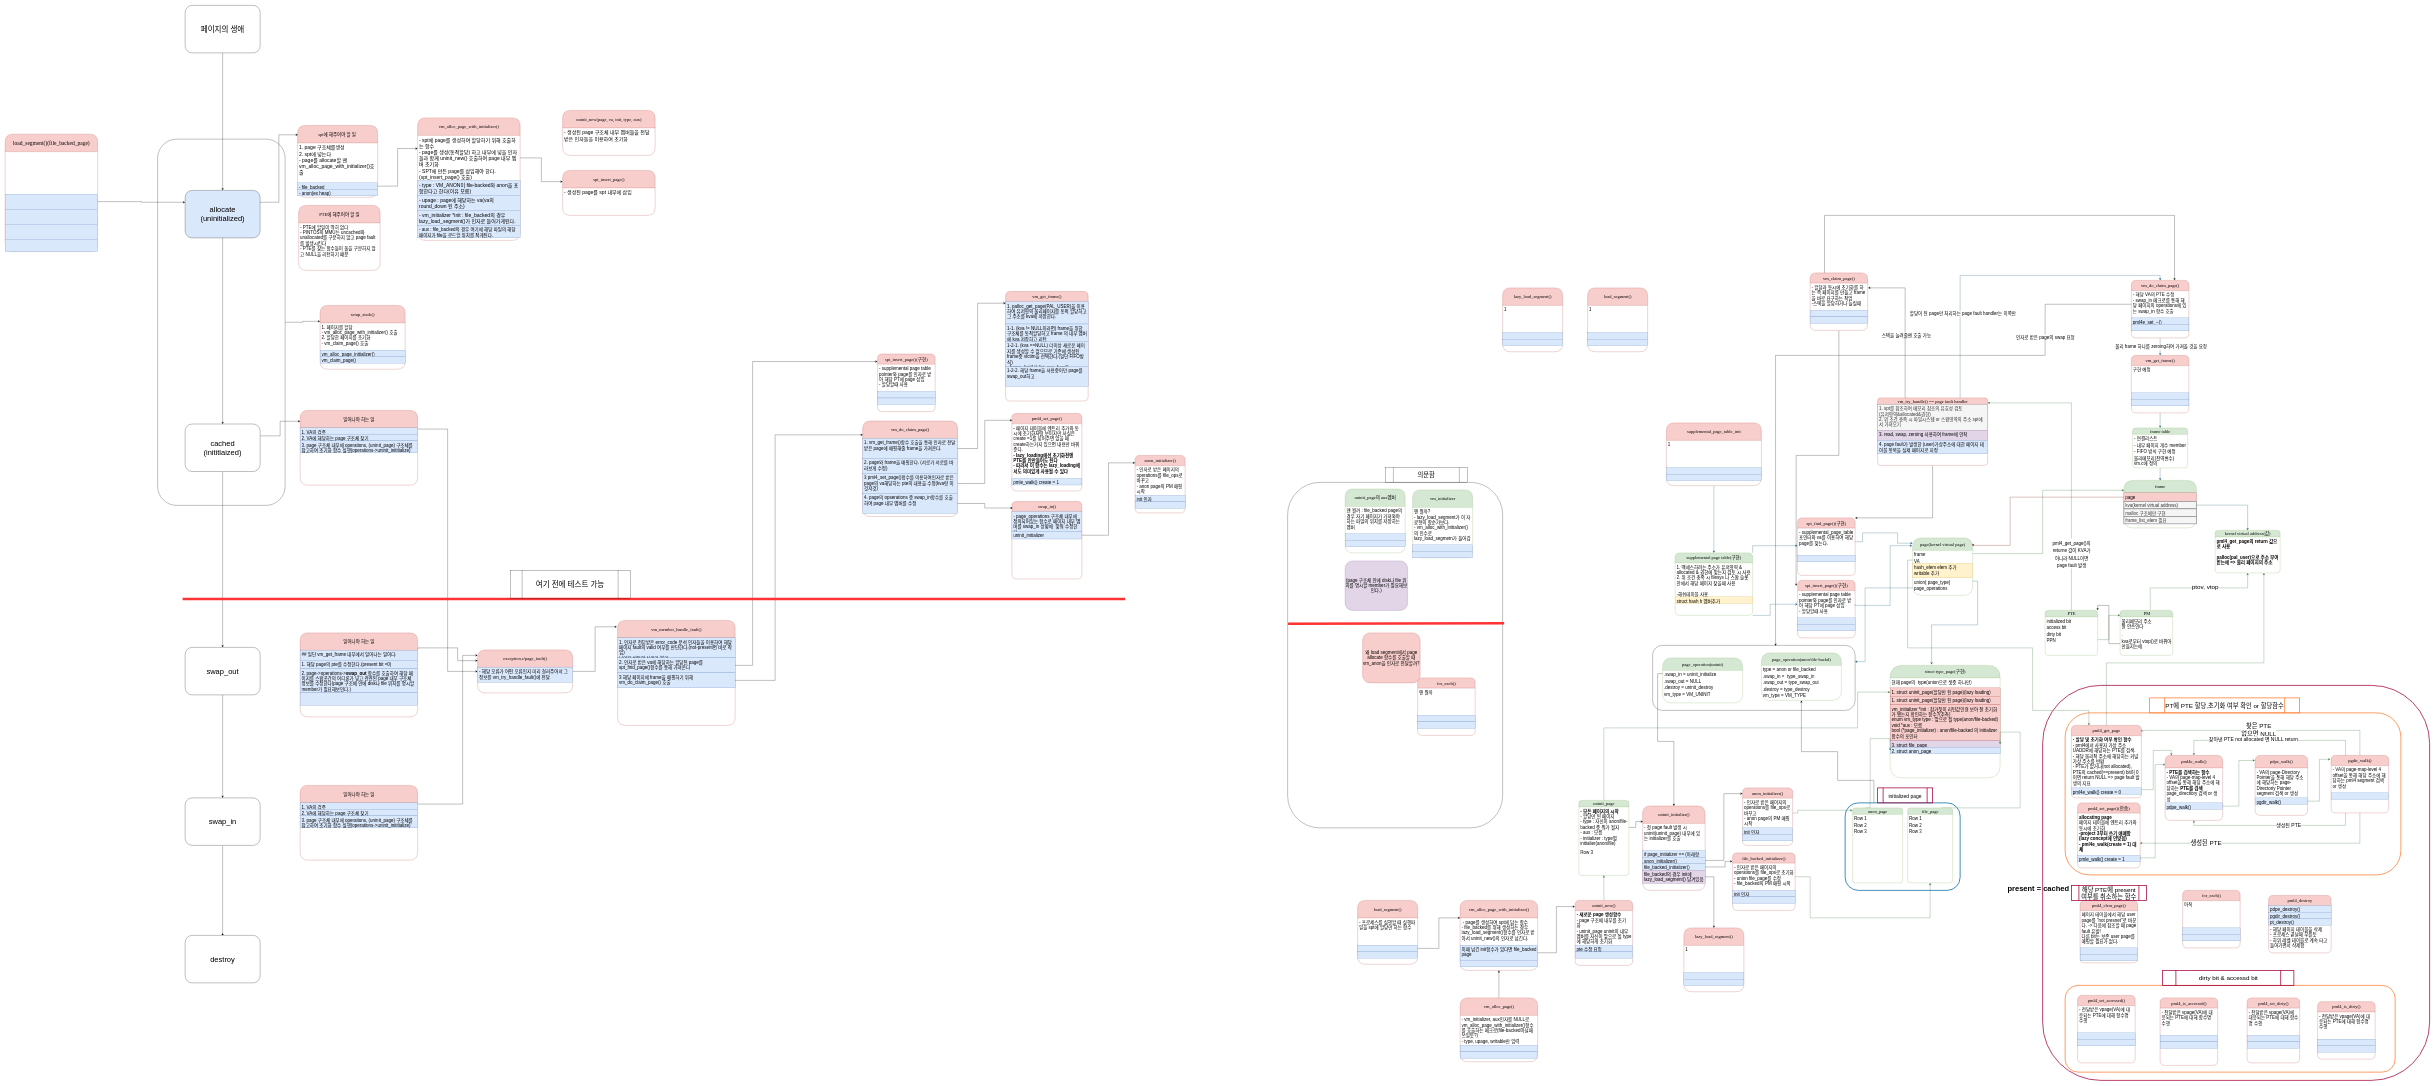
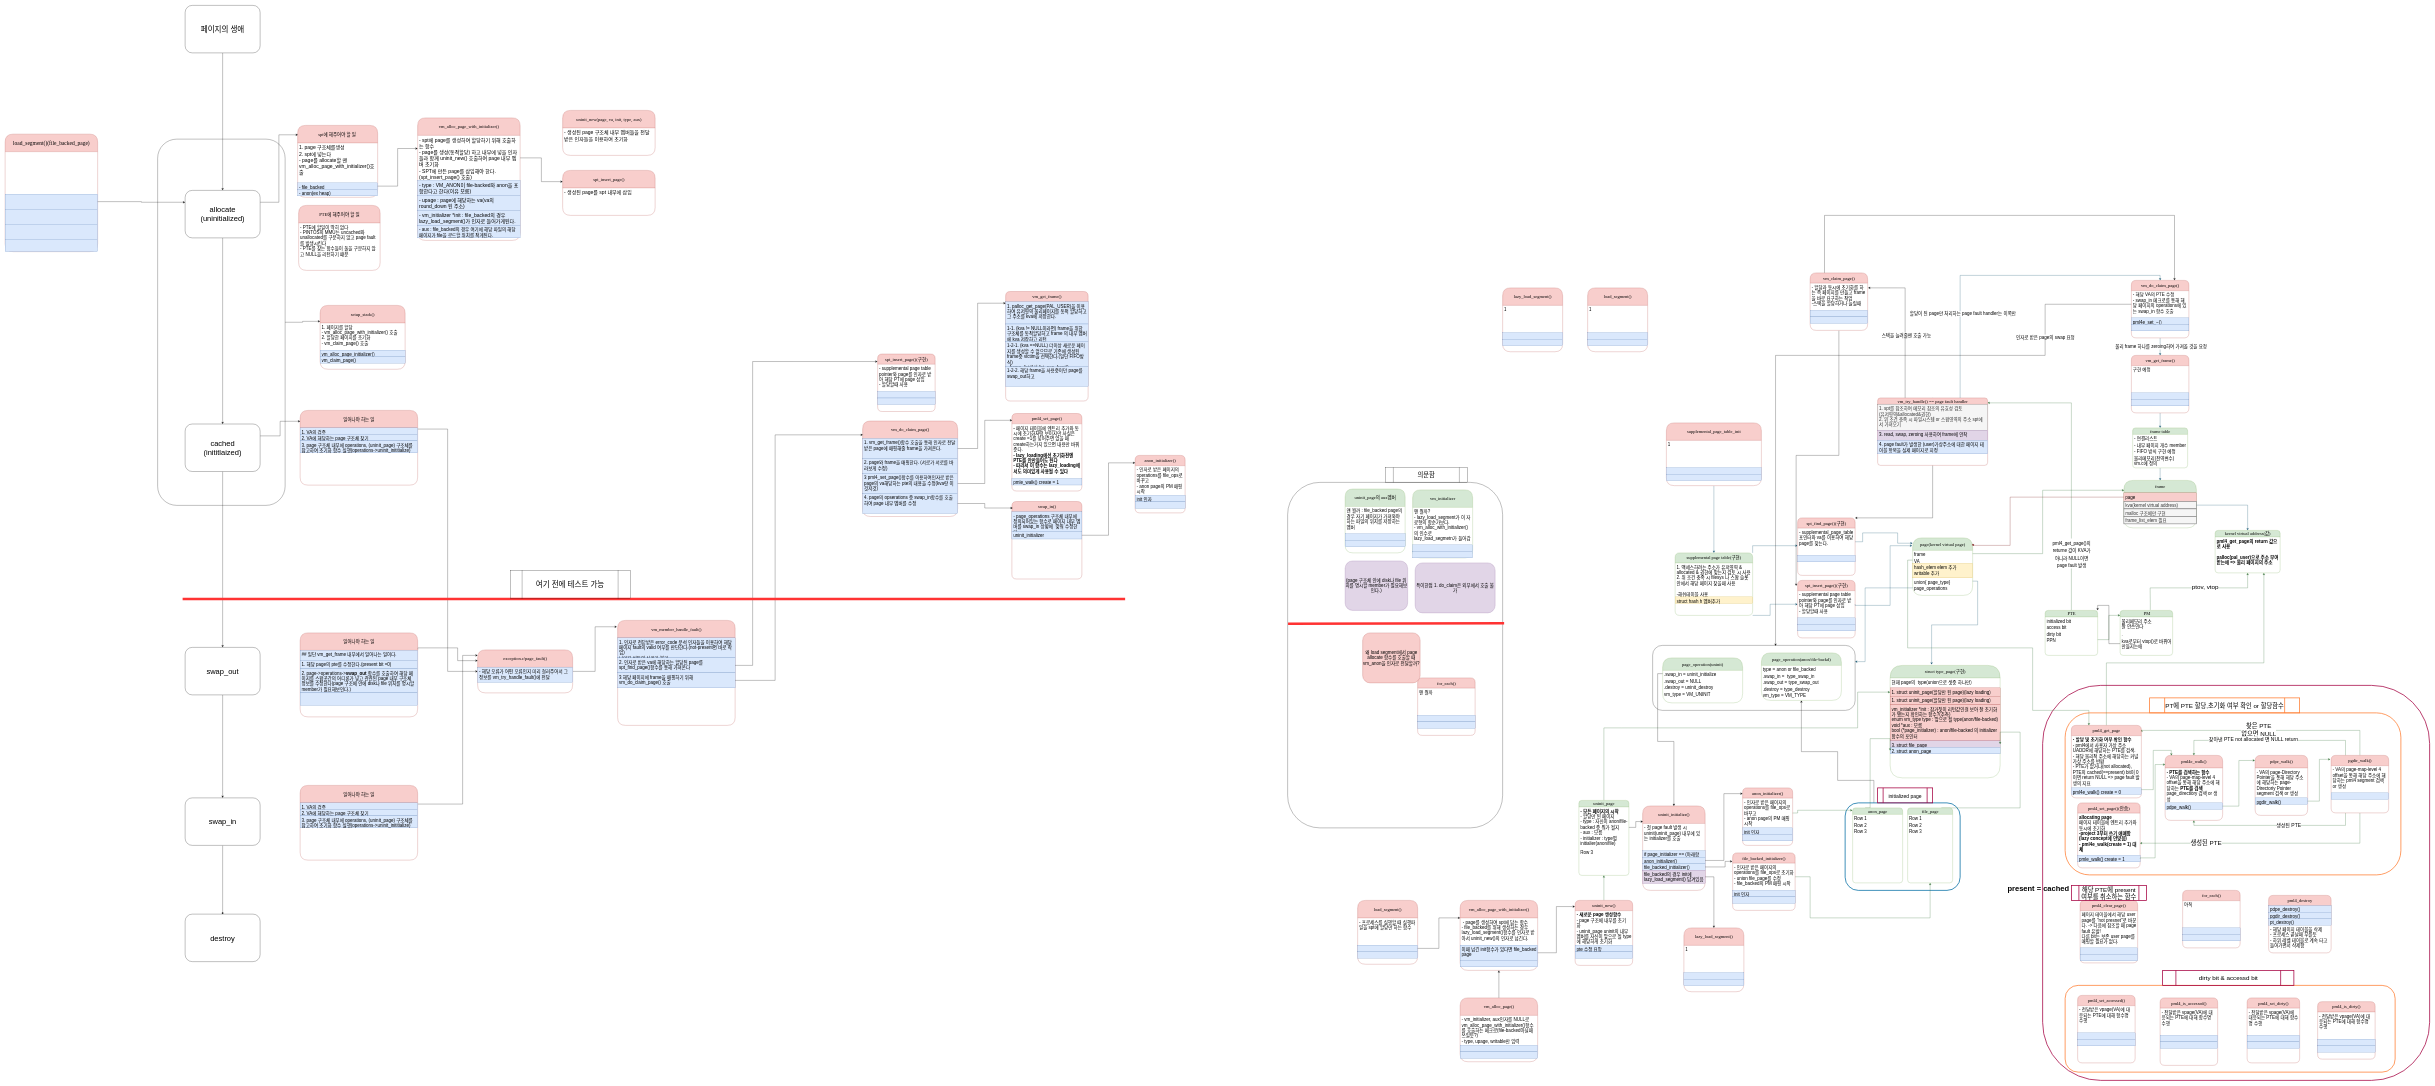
- <mxCell id="266" value="allocate&lt;br&gt;(uninitialized)" style="rounded=1;whiteSpace=wrap;html=1;fontSize=30;fillColor=#dae8fc;" vertex="1" parent="1"><mxGeometry x="740" y="760" width="300" height="190" as="geometry" /></mxCell>
+ <mxCell id="266" value="allocate&lt;br&gt;(uninitialized)" style="rounded=1;whiteSpace=wrap;html=1;fontSize=30;" vertex="1" parent="1"><mxGeometry x="740" y="760" width="300" height="190" as="geometry" /></mxCell>
+ <mxCell id="318" value="특이한점 1. do_claim은 외부에서 호출 불가" style="rounded=1;whiteSpace=wrap;html=1;fontSize=18;fillColor=#e1d5e7;strokeColor=#9673a6;" vertex="1" parent="1"><mxGeometry x="5660" y="2250" width="320" height="200" as="geometry" /></mxCell>
- <mxCell id="274" value="destroy" style="rounded=1;whiteSpace=wrap;html=1;fontSize=30;" vertex="1" parent="1"><mxGeometry x="740" y="3740" width="300" height="190" as="geometry" /></mxCell>
+ <mxCell id="274" value="destroy" style="rounded=1;whiteSpace=wrap;html=1;fontSize=30;" vertex="1" parent="1"><mxGeometry x="740" y="3655" width="300" height="190" as="geometry" /></mxCell>
